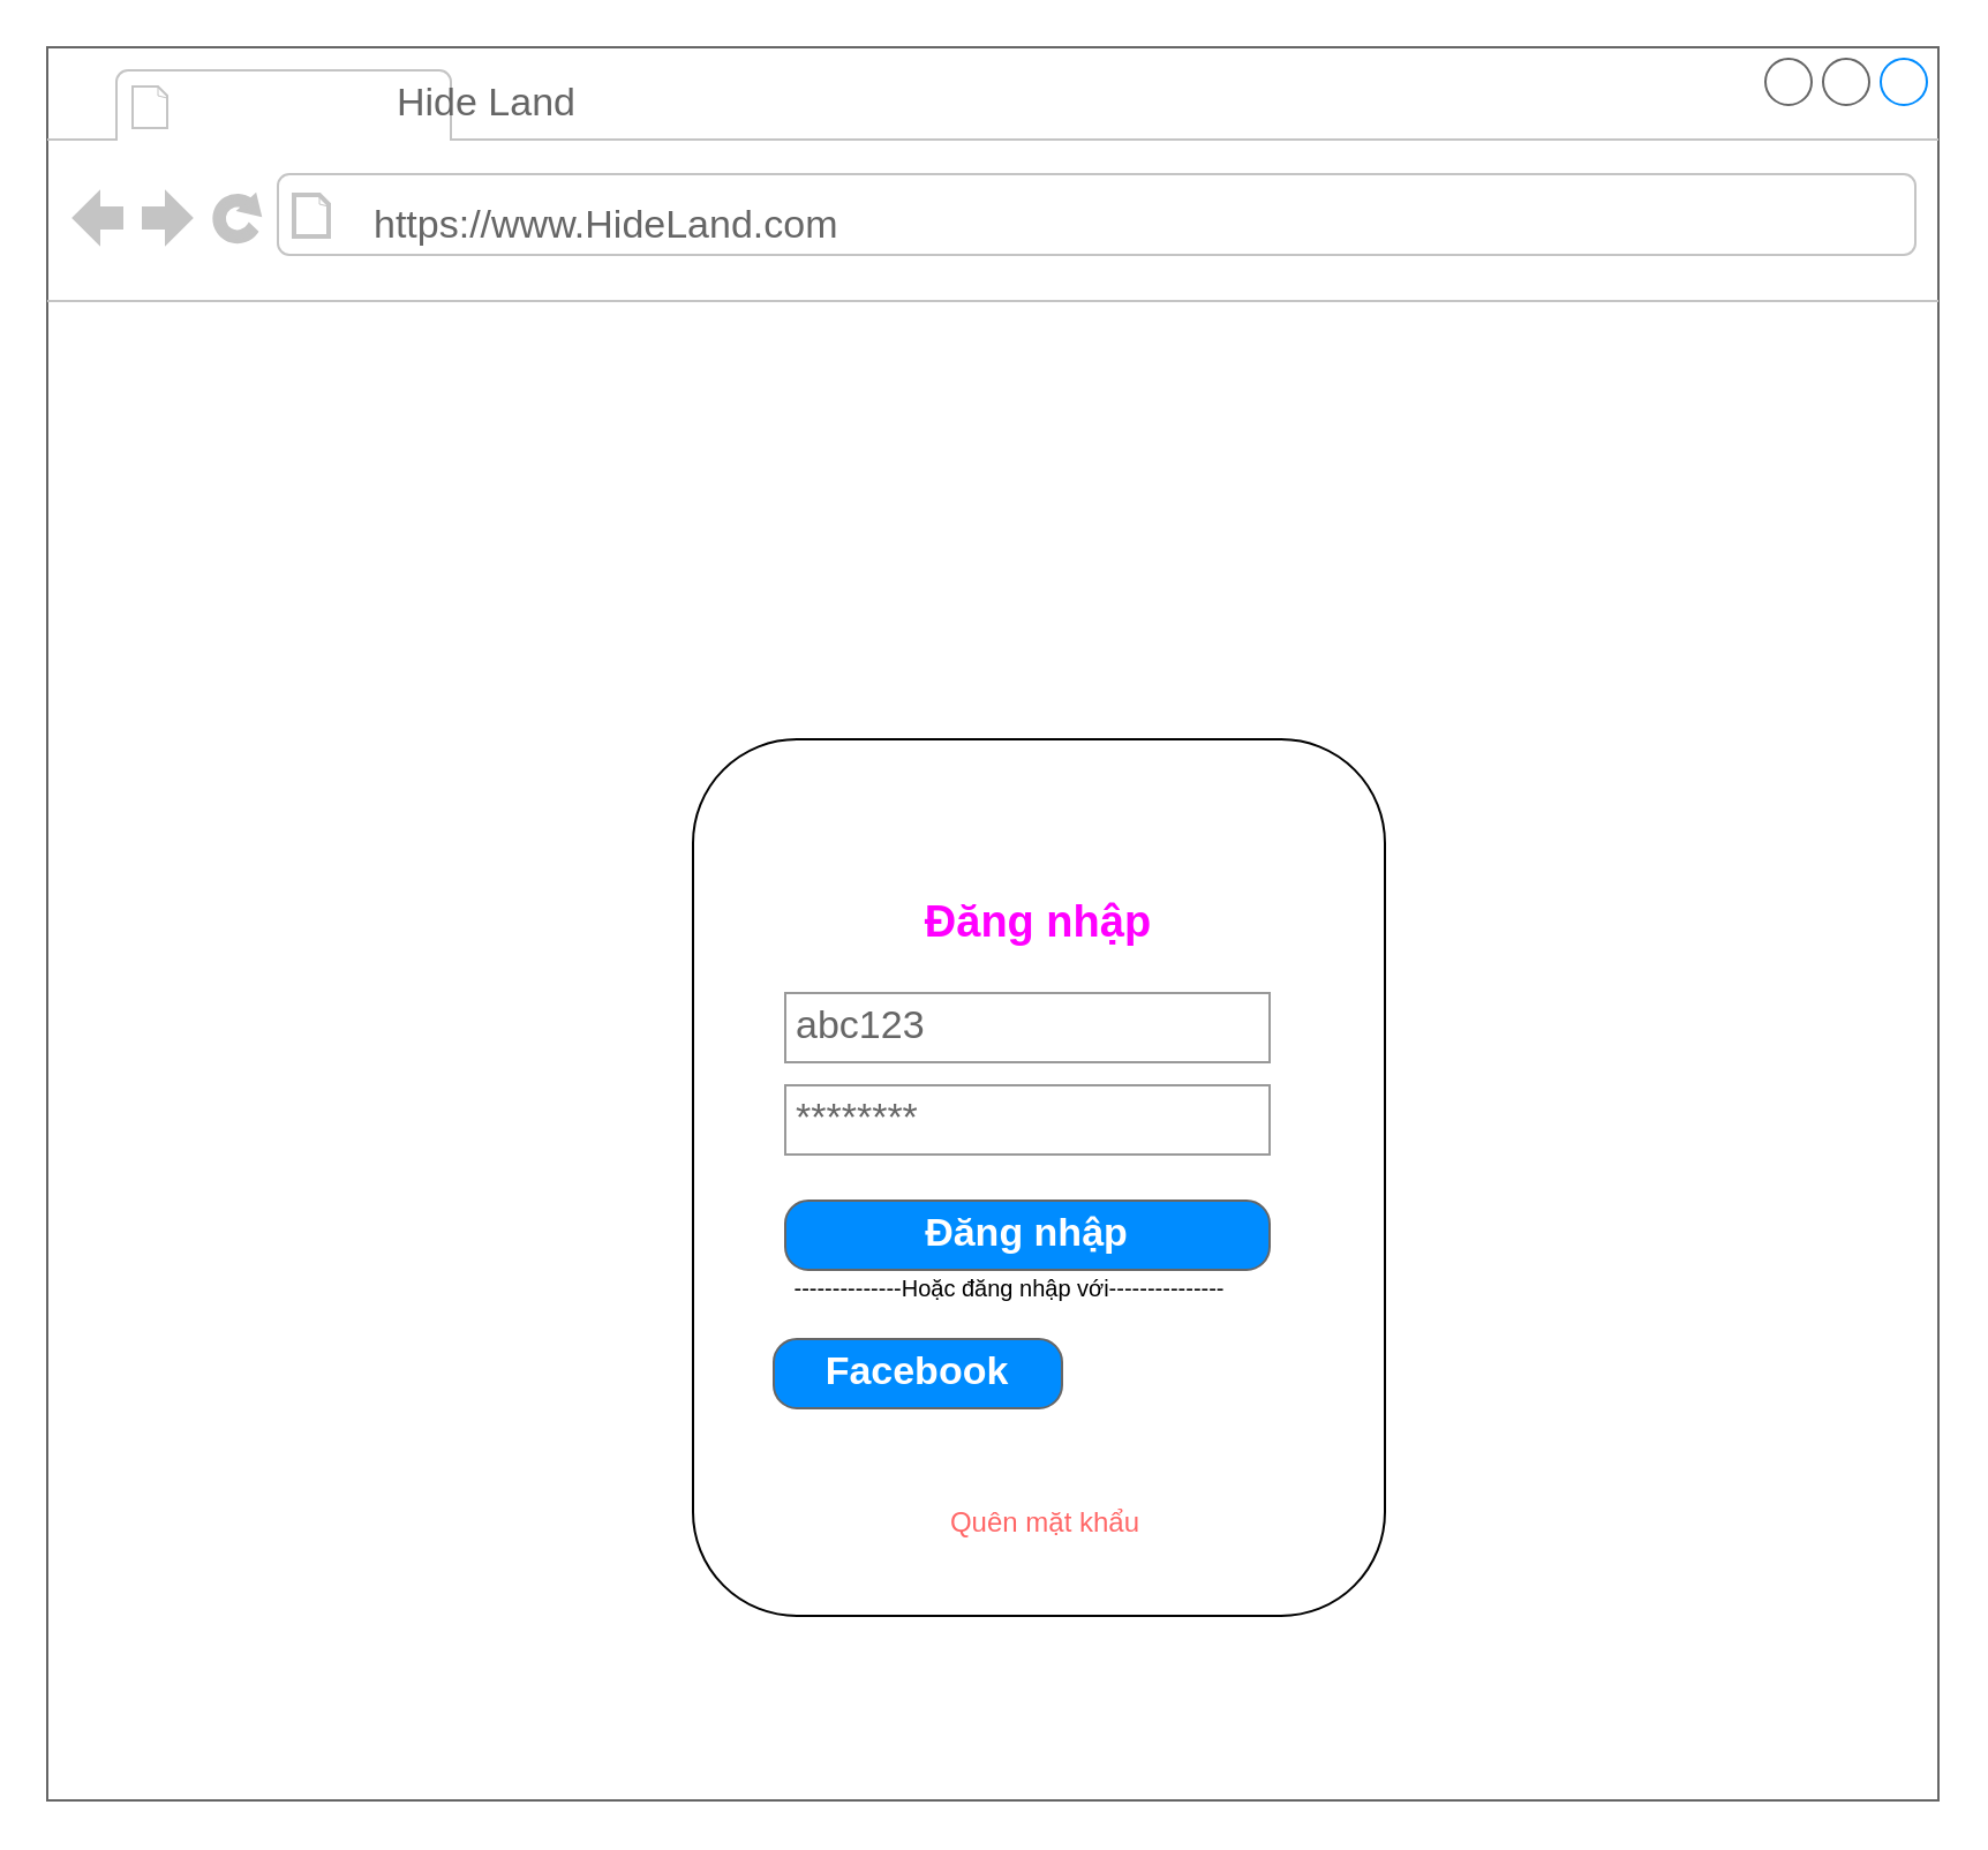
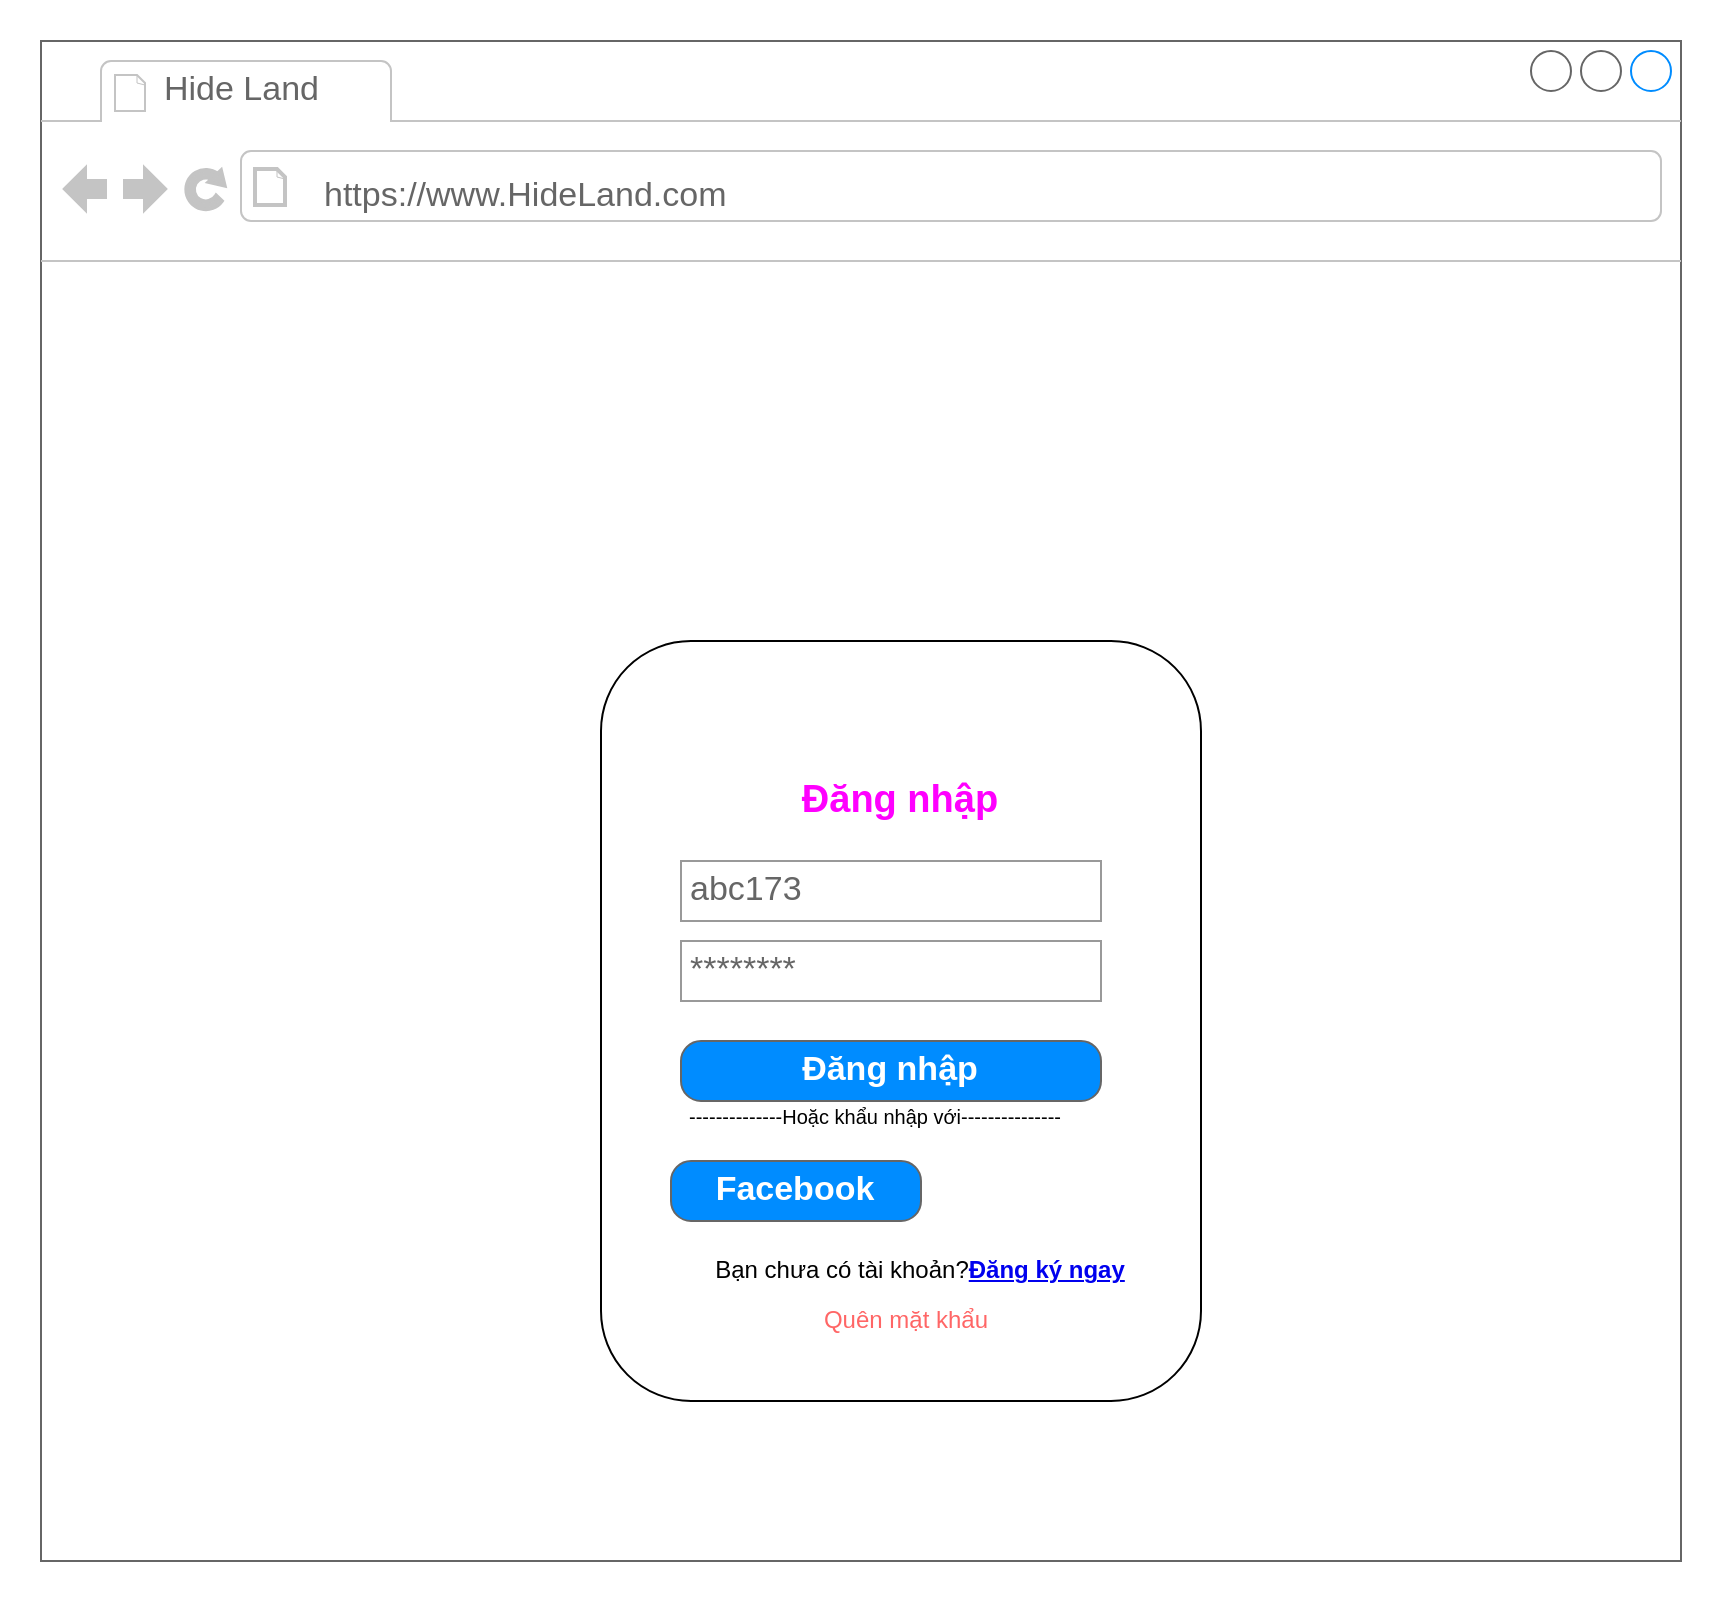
- <mxCell id="3" value="Hide Land" style="strokeWidth=1;shadow=0;dashed=0;align=center;html=1;shape=mxgraph.mockup.containers.anchor;fontSize=17;fontColor=#666666;align=left;whiteSpace=wrap;" vertex="1" parent="2"><mxGeometry x="150" y="12" width="110" height="26" as="geometry" /></mxCell>
+ <mxCell id="3" value="Hide Land" style="strokeWidth=1;shadow=0;dashed=0;align=center;html=1;shape=mxgraph.mockup.containers.anchor;fontSize=17;fontColor=#666666;align=left;whiteSpace=wrap;" vertex="1" parent="2"><mxGeometry x="60" y="12" width="110" height="26" as="geometry" /></mxCell>
- <mxCell id="10" value="abc123" style="strokeWidth=1;shadow=0;dashed=0;align=center;html=1;shape=mxgraph.mockup.forms.pwField;strokeColor=#999999;mainText=;align=left;fontColor=#666666;fontSize=17;spacingLeft=3;" vertex="1" parent="1"><mxGeometry x="340" y="430" width="210" height="30" as="geometry" /></mxCell>
+ <mxCell id="10" value="abc173" style="strokeWidth=1;shadow=0;dashed=0;align=center;html=1;shape=mxgraph.mockup.forms.pwField;strokeColor=#999999;mainText=;align=left;fontColor=#666666;fontSize=17;spacingLeft=3;" vertex="1" parent="1"><mxGeometry x="340" y="430" width="210" height="30" as="geometry" /></mxCell>
- <mxCell id="7" value="--------------Hoặc đăng nhập với---------------" style="text;html=1;align=center;verticalAlign=middle;whiteSpace=wrap;rounded=0;fontSize=10;" vertex="1" parent="1"><mxGeometry x="310" y="543" width="255" height="30" as="geometry" /></mxCell>
+ <mxCell id="7" value="--------------Hoặc khẩu nhập với---------------" style="text;html=1;align=center;verticalAlign=middle;whiteSpace=wrap;rounded=0;fontSize=10;" vertex="1" parent="1"><mxGeometry x="310" y="543" width="255" height="30" as="geometry" /></mxCell>
+ <mxCell id="11" value="Bạn chưa có tài khoản?&lt;a href=&quot;https://app.diagrams.net/#HNgoAnhThanThien%2Fthanthien123%2Fmain%2FPrototyes_trasua_2785.drawio#%7B%22pageId%22%3A%22wJlr5OTCxFn2WnX857zH%22%7D&quot;&gt;&lt;b&gt;&lt;font&gt;Đăng ký ngay&lt;/font&gt;&lt;/b&gt;&lt;/a&gt;" style="text;html=1;align=center;verticalAlign=middle;whiteSpace=wrap;rounded=0;" vertex="1" parent="1"><mxGeometry x="355" y="620" width="210" height="30" as="geometry" /></mxCell>
